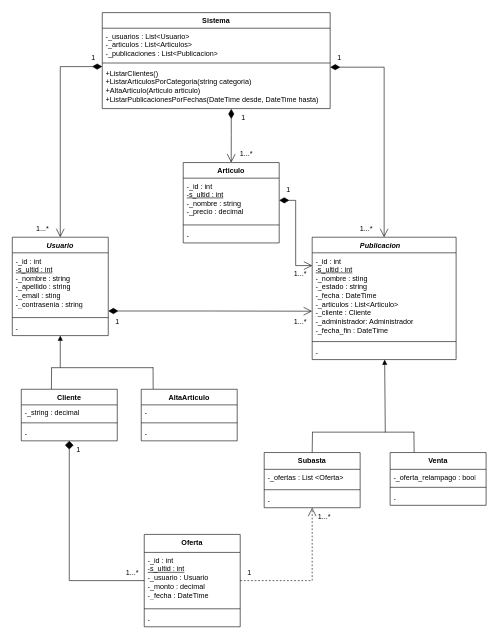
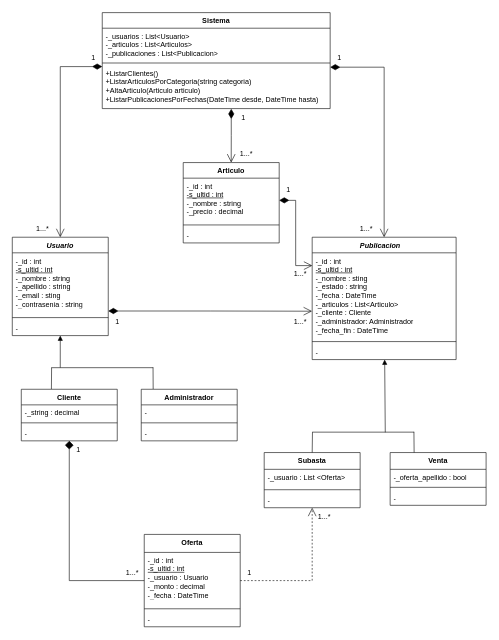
- <mxCell id="39" value="AltaArticulo" style="swimlane;fontStyle=1;align=center;verticalAlign=top;childLayout=stackLayout;horizontal=1;startSize=26;horizontalStack=0;resizeParent=1;resizeParentMax=0;resizeLast=0;collapsible=1;marginBottom=0;whiteSpace=wrap;html=1;" parent="1" vertex="1"><mxGeometry x="235" y="648" width="160" height="86" as="geometry" /></mxCell>
+ <mxCell id="39" value="Administrador" style="swimlane;fontStyle=1;align=center;verticalAlign=top;childLayout=stackLayout;horizontal=1;startSize=26;horizontalStack=0;resizeParent=1;resizeParentMax=0;resizeLast=0;collapsible=1;marginBottom=0;whiteSpace=wrap;html=1;" parent="1" vertex="1"><mxGeometry x="235" y="648" width="160" height="86" as="geometry" /></mxCell>
- <mxCell id="24" value="-_ofertas : List &amp;lt;Oferta&amp;gt;" style="text;strokeColor=none;fillColor=none;align=left;verticalAlign=top;spacingLeft=4;spacingRight=4;overflow=hidden;rotatable=0;points=[[0,0.5],[1,0.5]];portConstraint=eastwest;whiteSpace=wrap;html=1;" parent="23" vertex="1"><mxGeometry y="28" width="160" height="30" as="geometry" /></mxCell>
+ <mxCell id="24" value="-_usuario : List &amp;lt;Oferta&amp;gt;" style="text;strokeColor=none;fillColor=none;align=left;verticalAlign=top;spacingLeft=4;spacingRight=4;overflow=hidden;rotatable=0;points=[[0,0.5],[1,0.5]];portConstraint=eastwest;whiteSpace=wrap;html=1;" parent="23" vertex="1"><mxGeometry y="28" width="160" height="30" as="geometry" /></mxCell>
- <mxCell id="20" value="-_oferta_relampago : bool" style="text;strokeColor=none;fillColor=none;align=left;verticalAlign=top;spacingLeft=4;spacingRight=4;overflow=hidden;rotatable=0;points=[[0,0.5],[1,0.5]];portConstraint=eastwest;whiteSpace=wrap;html=1;" parent="19" vertex="1"><mxGeometry y="28" width="160" height="26" as="geometry" /></mxCell>
+ <mxCell id="20" value="-_oferta_apellido : bool" style="text;strokeColor=none;fillColor=none;align=left;verticalAlign=top;spacingLeft=4;spacingRight=4;overflow=hidden;rotatable=0;points=[[0,0.5],[1,0.5]];portConstraint=eastwest;whiteSpace=wrap;html=1;" parent="19" vertex="1"><mxGeometry y="28" width="160" height="26" as="geometry" /></mxCell>
